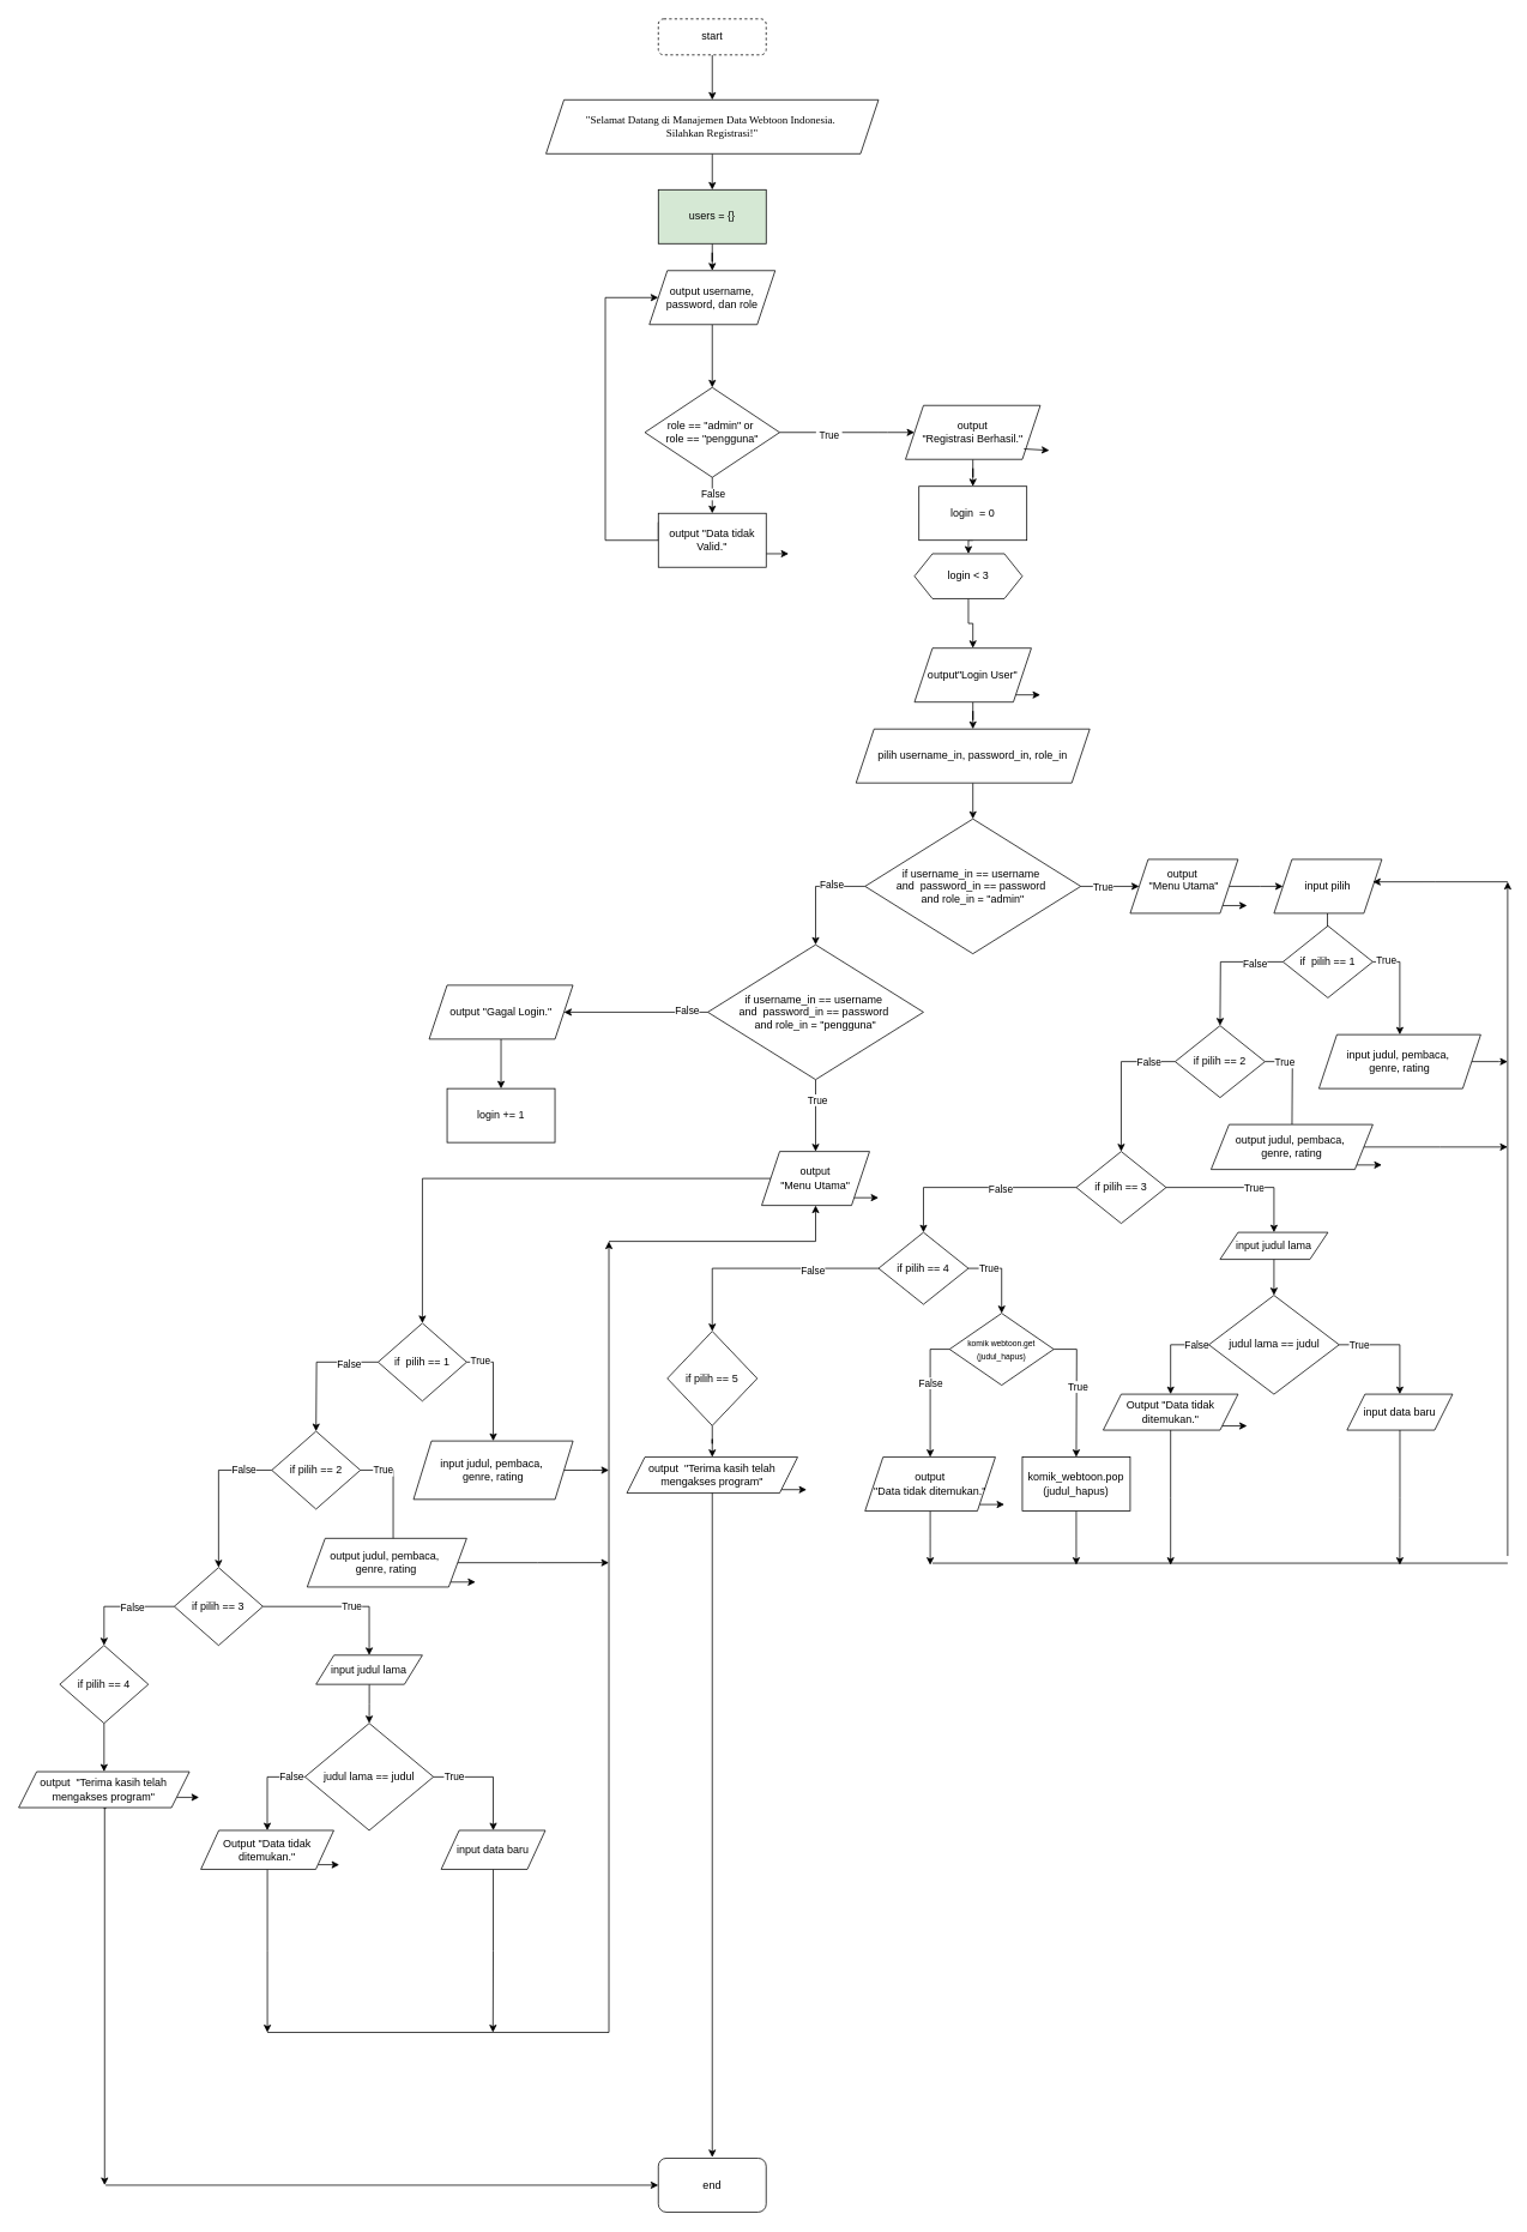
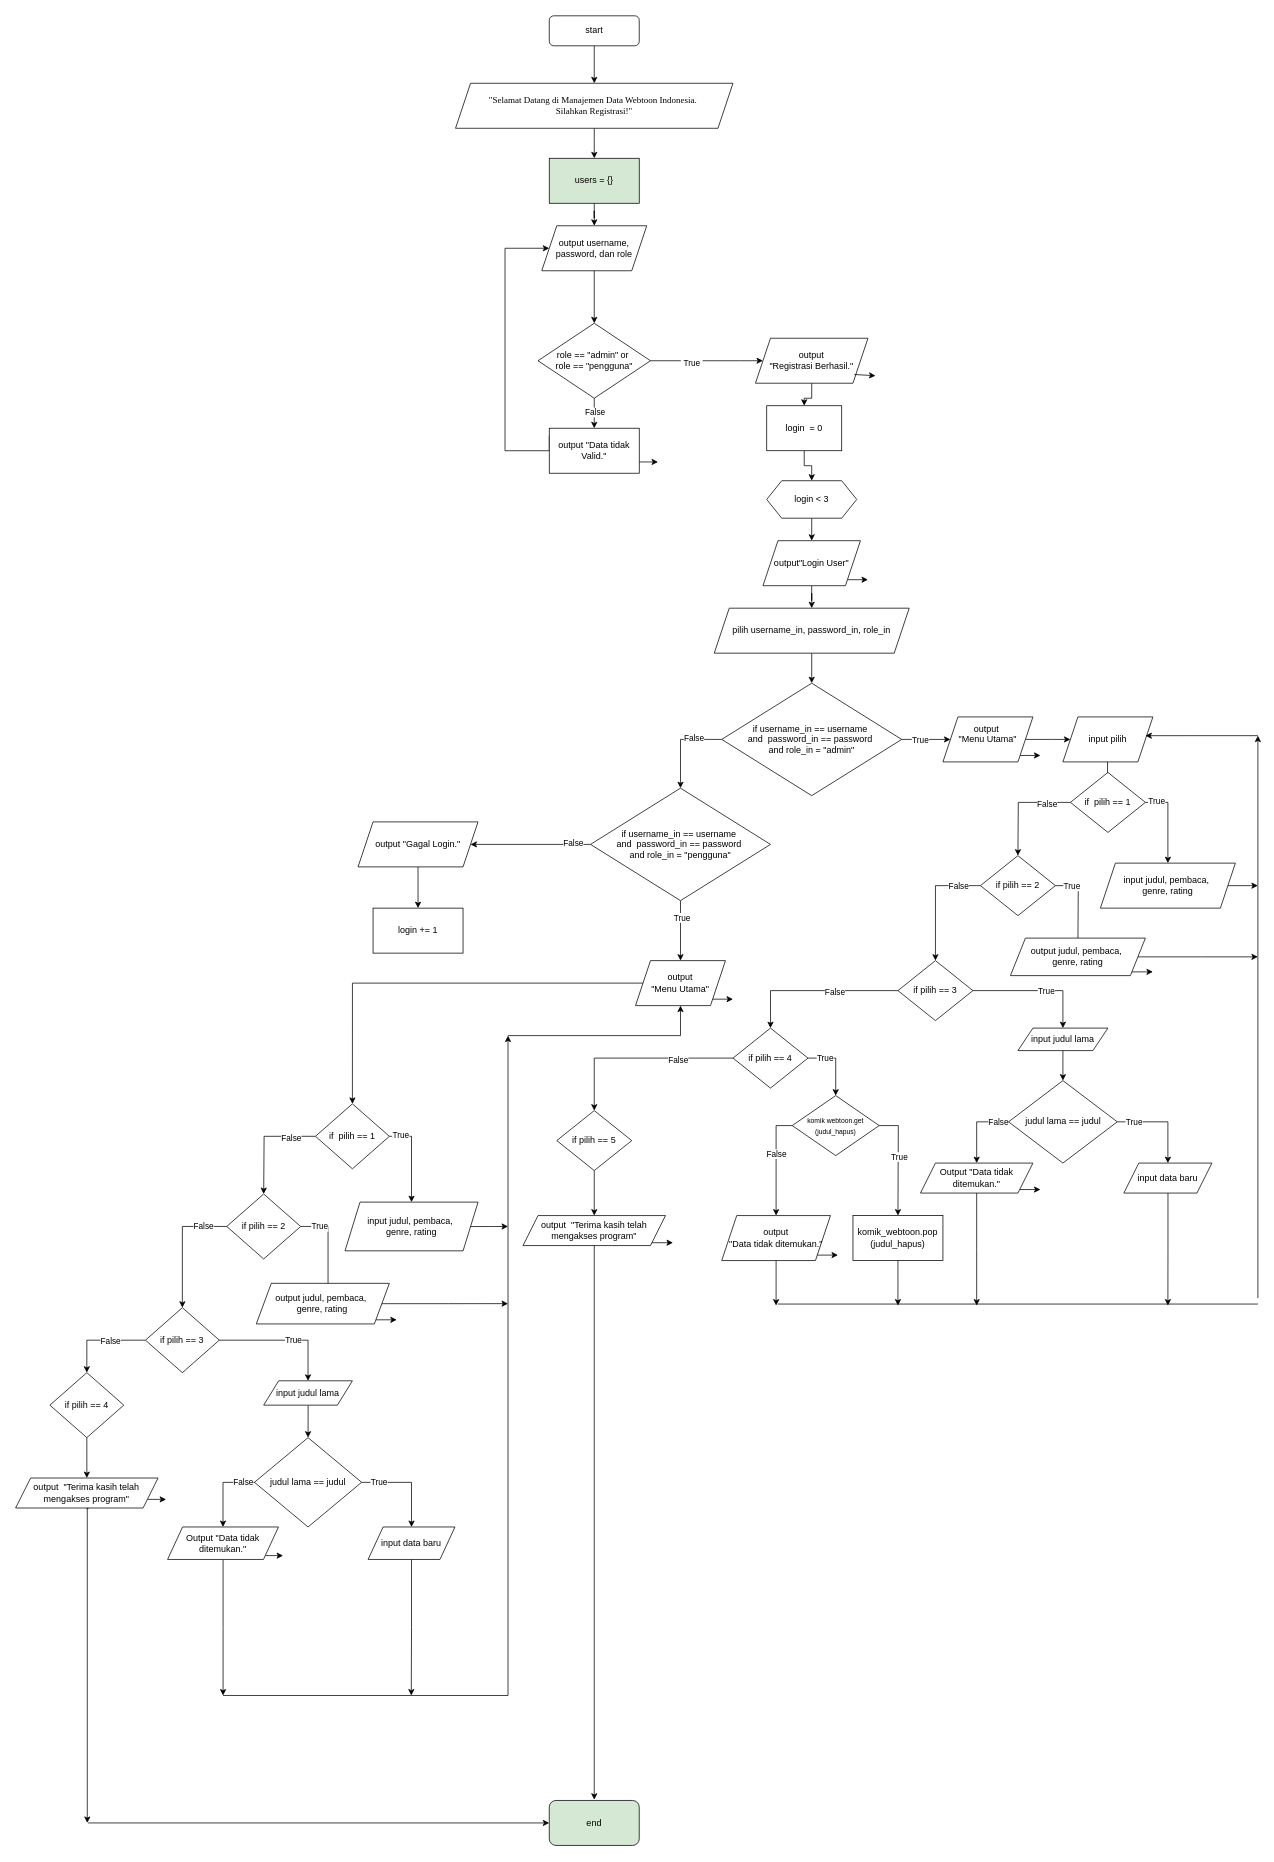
- <mxCell id="3" value="start" style="rounded=1;whiteSpace=wrap;html=1;fontSize=12;glass=0;strokeWidth=1;shadow=0;dashed=1;" parent="1" vertex="1"><mxGeometry x="732" y="20" width="120" height="40" as="geometry" /></mxCell>
+ <mxCell id="3" value="start" style="rounded=1;whiteSpace=wrap;html=1;fontSize=12;glass=0;strokeWidth=1;shadow=0;" parent="1" vertex="1"><mxGeometry x="732" y="20" width="120" height="40" as="geometry" /></mxCell>
- <mxCell id="21" value="login&amp;nbsp; = 0" style="rounded=0;whiteSpace=wrap;html=1;" parent="1" vertex="1"><mxGeometry x="1022" y="540" width="120" height="60" as="geometry" /></mxCell>
+ <mxCell id="21" value="login&amp;nbsp; = 0" style="rounded=0;whiteSpace=wrap;html=1;" parent="1" vertex="1"><mxGeometry x="1022" y="540" width="100" height="60" as="geometry" /></mxCell>
- <mxCell id="23" value="login &amp;lt; 3" style="shape=hexagon;perimeter=hexagonPerimeter2;whiteSpace=wrap;html=1;fixedSize=1;" parent="1" vertex="1"><mxGeometry x="1017" y="615" width="120" height="50" as="geometry" /></mxCell>
+ <mxCell id="23" value="login &amp;lt; 3" style="shape=hexagon;perimeter=hexagonPerimeter2;whiteSpace=wrap;html=1;fixedSize=1;" parent="1" vertex="1"><mxGeometry x="1022" y="640" width="120" height="50" as="geometry" /></mxCell>
- <mxCell id="72" value="if pilih == 5" style="rhombus;whiteSpace=wrap;html=1;" parent="1" vertex="1"><mxGeometry x="742" y="1480" width="100" height="105" as="geometry" /></mxCell>
+ <mxCell id="72" value="if pilih == 5" style="rhombus;whiteSpace=wrap;html=1;" parent="1" vertex="1"><mxGeometry x="742" y="1480" width="100" height="80" as="geometry" /></mxCell>
- <mxCell id="89" value="end" style="rounded=1;whiteSpace=wrap;html=1;" parent="1" vertex="1"><mxGeometry x="732" y="2400" width="120" height="60" as="geometry" /></mxCell>
+ <mxCell id="89" value="end" style="rounded=1;whiteSpace=wrap;html=1;fillColor=#d5e8d4;" parent="1" vertex="1"><mxGeometry x="732" y="2400" width="120" height="60" as="geometry" /></mxCell>
